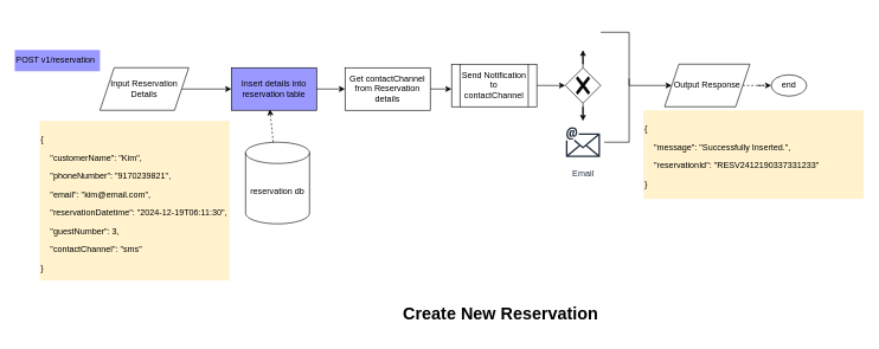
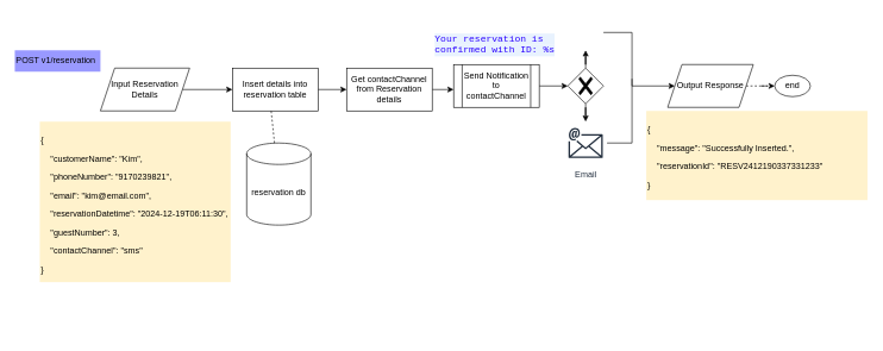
+ <mxCell id="26" value="&lt;div style=&quot;background-color:#ffffff;padding:0px 0px 0px 2px;&quot;&gt;&lt;div style=&quot;color:#000000;background-color:#ffffff;font-family:&amp;quot;Courier New&amp;quot;;font-size:10pt;white-space:pre;&quot;&gt;&lt;p style=&quot;background-color:#e8f2fe;margin:0;&quot;&gt;&lt;span style=&quot;color:#2a00ff;&quot;&gt;Your reservation is &lt;/span&gt;&lt;/p&gt;&lt;p style=&quot;background-color:#e8f2fe;margin:0;&quot;&gt;&lt;span style=&quot;color:#2a00ff;&quot;&gt;confirmed with ID: %s&lt;/span&gt;&lt;/p&gt;&lt;/div&gt;&lt;/div&gt;" style="text;whiteSpace=wrap;html=1;" vertex="1" parent="1"><mxGeometry x="605" y="40" width="180" height="40" as="geometry" /></mxCell>
- <mxCell id="5" value="Insert details into reservation table" style="whiteSpace=wrap;html=1;fillColor=#9999ff;" parent="1" vertex="1"><mxGeometry x="325" y="95" width="120" height="60" as="geometry" /></mxCell>
+ <mxCell id="5" value="Insert details into reservation table" style="whiteSpace=wrap;html=1;" parent="1" vertex="1"><mxGeometry x="325" y="95" width="120" height="60" as="geometry" /></mxCell>
- <mxCell id="10" value="" style="endArrow=classic;dashed=1;html=1;rounded=0;entryX=0.451;entryY=0.978;entryDx=0;entryDy=0;entryPerimeter=0;" edge="1" parent="1" source="9" target="5"><mxGeometry width="50" height="50" relative="1" as="geometry"><mxPoint x="505" y="280" as="sourcePoint" /><mxPoint x="555" y="230" as="targetPoint" /></mxGeometry></mxCell>
+ <mxCell id="10" value="" style="endArrow=none;dashed=1;html=1;rounded=0;entryX=0.451;entryY=0.978;entryDx=0;entryDy=0;entryPerimeter=0;" edge="1" parent="1" source="9" target="5"><mxGeometry width="50" height="50" relative="1" as="geometry"><mxPoint x="505" y="280" as="sourcePoint" /><mxPoint x="555" y="230" as="targetPoint" /></mxGeometry></mxCell>
- <mxCell id="27" value="&lt;p class=&quot;MsoNormal&quot;&gt;&lt;b&gt;&lt;font style=&quot;font-size: 24px;&quot;&gt;Create New Reservation&lt;/font&gt;&lt;/b&gt;&lt;/p&gt;" style="text;whiteSpace=wrap;html=1;" vertex="1" parent="1"><mxGeometry x="565" y="410" width="300" height="60" as="geometry" /></mxCell>
